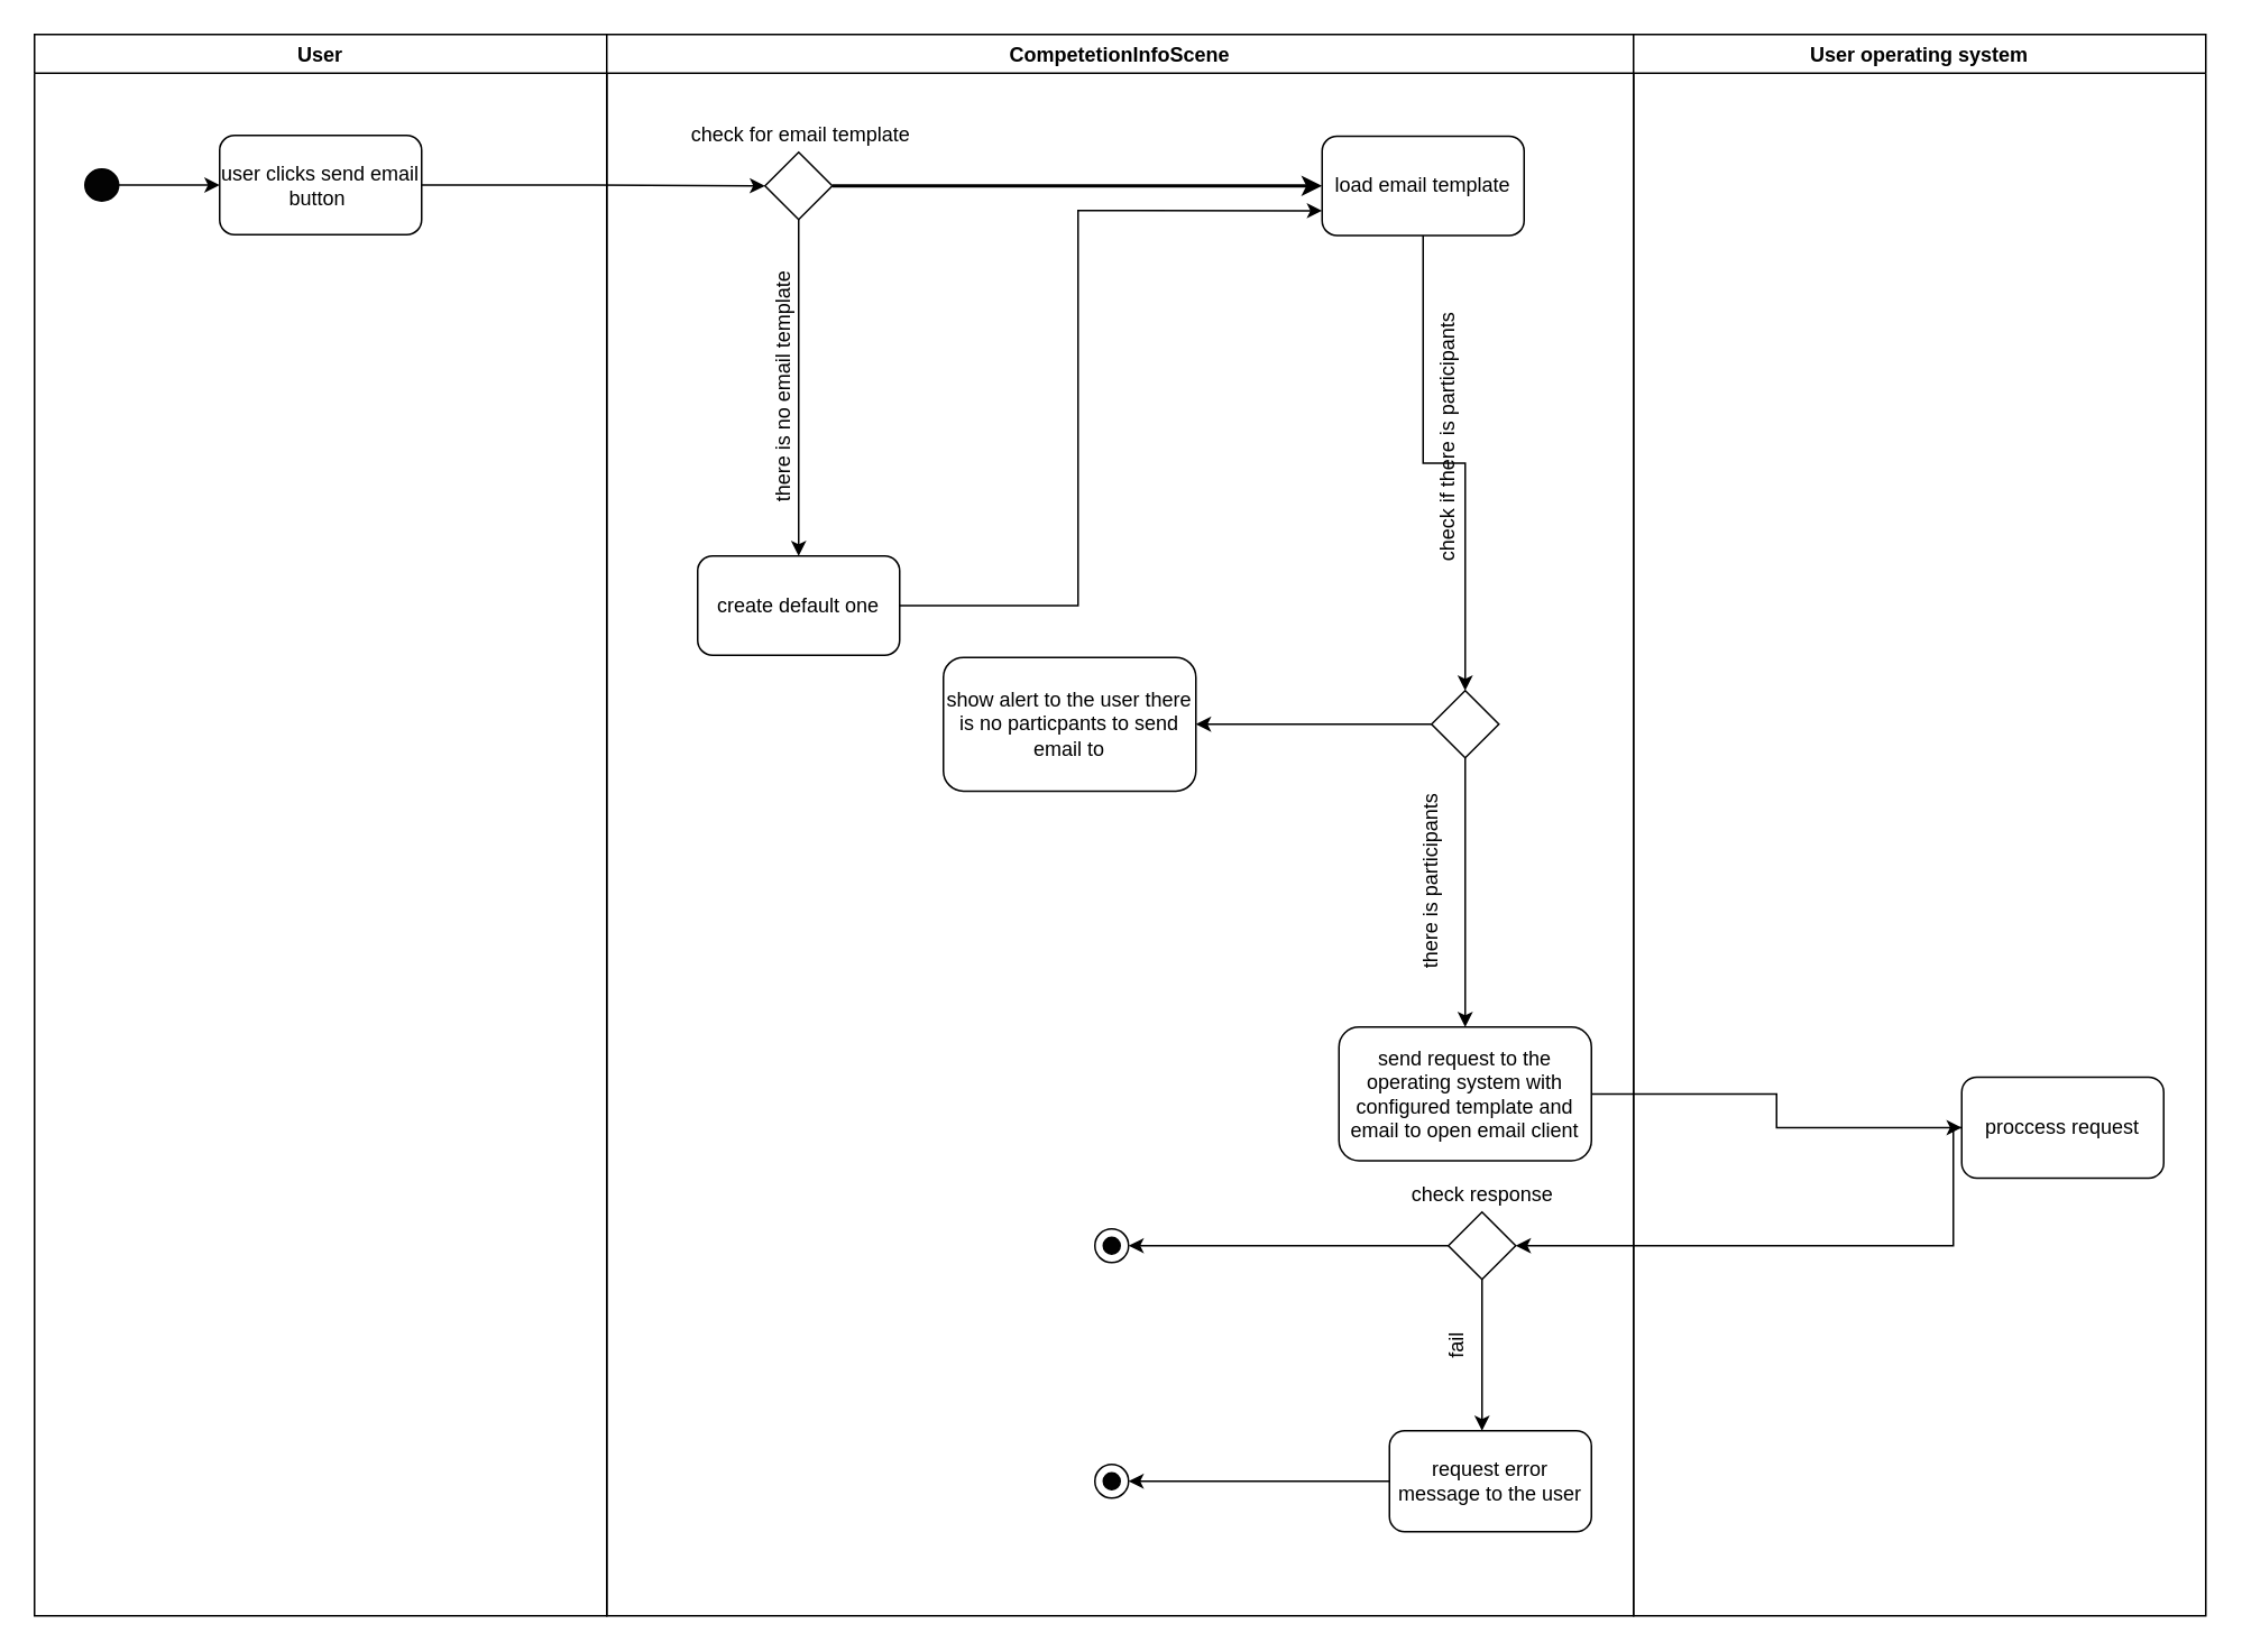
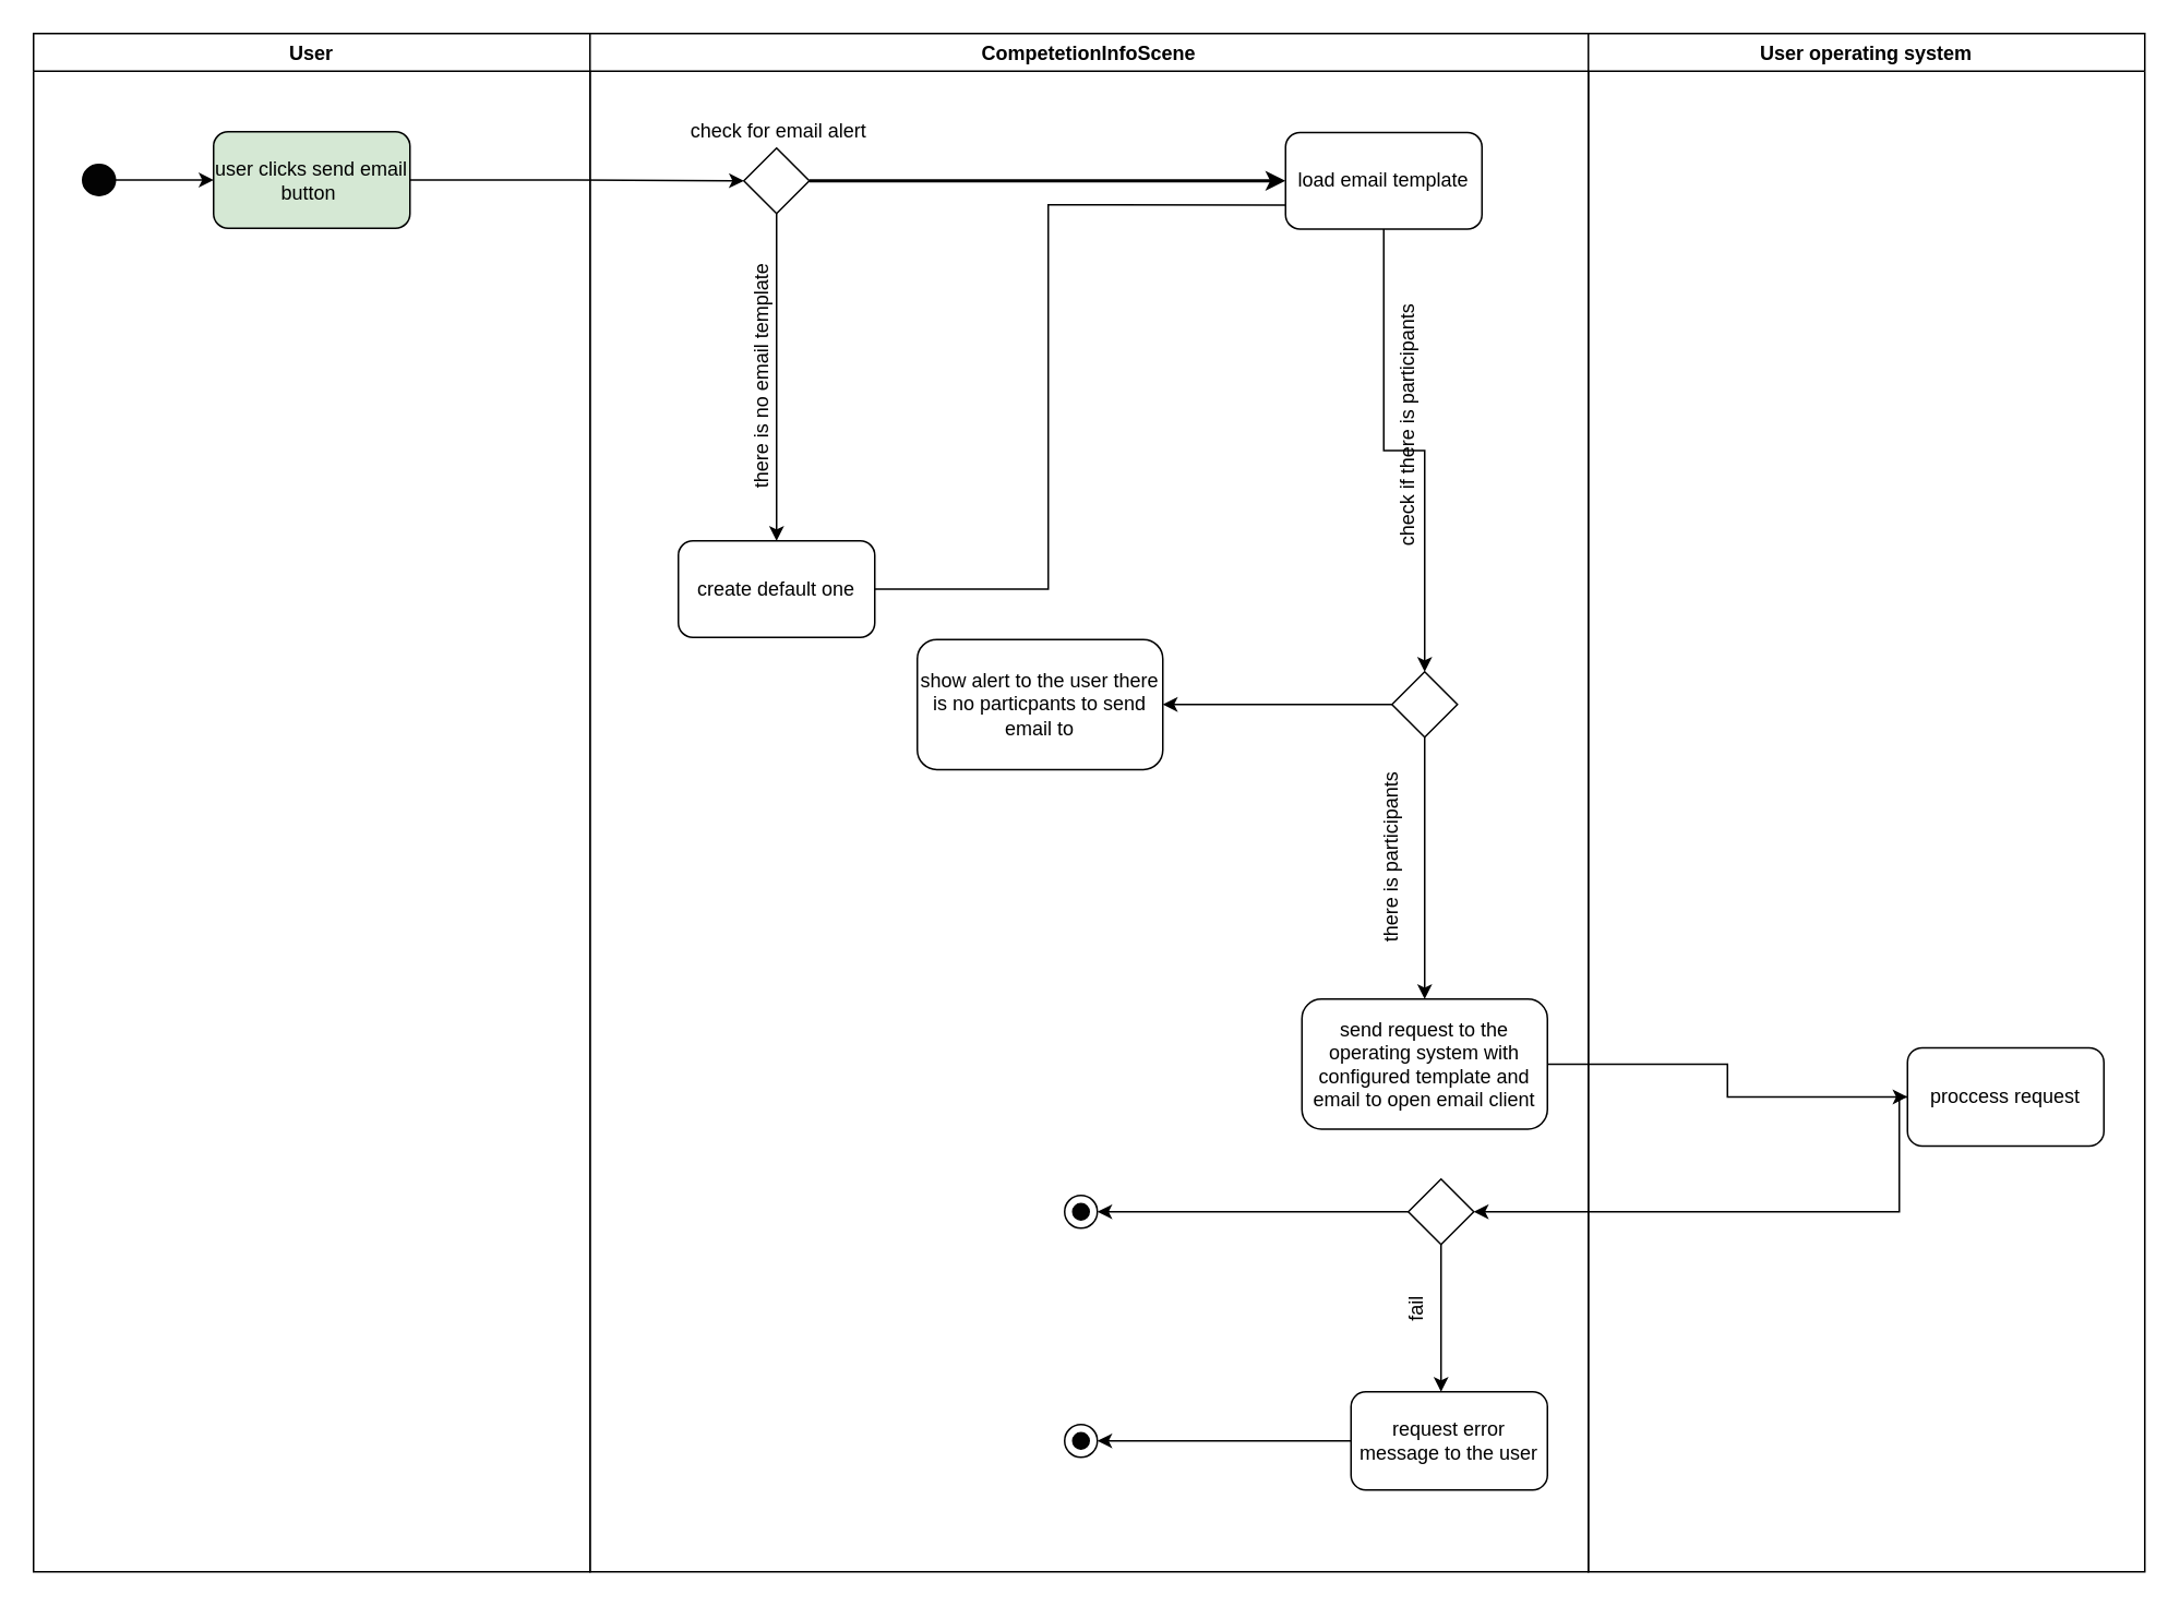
- <mxCell id="10" value="check for email template" style="text;html=1;align=center;verticalAlign=middle;resizable=0;points=[];autosize=1;strokeColor=none;fillColor=none;" vertex="1" parent="6"><mxGeometry x="40" y="50" width="150" height="20" as="geometry" /></mxCell>
+ <mxCell id="10" value="check for email alert" style="text;html=1;align=center;verticalAlign=middle;resizable=0;points=[];autosize=1;strokeColor=none;fillColor=none;" vertex="1" parent="6"><mxGeometry x="40" y="50" width="150" height="20" as="geometry" /></mxCell>
- <mxCell id="3" value="user clicks send email button&amp;nbsp;" style="rounded=1;whiteSpace=wrap;html=1;fontSize=12;" vertex="1" parent="2"><mxGeometry x="110" y="60" width="120" height="59" as="geometry" /></mxCell>
+ <mxCell id="3" value="user clicks send email button&amp;nbsp;" style="rounded=1;whiteSpace=wrap;html=1;fontSize=12;fillColor=#d5e8d4;" vertex="1" parent="2"><mxGeometry x="110" y="60" width="120" height="59" as="geometry" /></mxCell>
- <mxCell id="13" style="edgeStyle=orthogonalEdgeStyle;rounded=0;orthogonalLoop=1;jettySize=auto;html=1;entryX=0;entryY=0.75;entryDx=0;entryDy=0;" edge="1" parent="6" source="14" target="12"><mxGeometry relative="1" as="geometry"><Array as="points"><mxPoint x="280" y="340" /><mxPoint x="280" y="105" /></Array></mxGeometry></mxCell>
+ <mxCell id="13" style="edgeStyle=orthogonalEdgeStyle;rounded=0;orthogonalLoop=1;jettySize=auto;html=1;entryX=0;entryY=0.75;entryDx=0;entryDy=0;endArrow=none;" edge="1" parent="6" source="14" target="12"><mxGeometry relative="1" as="geometry"><Array as="points"><mxPoint x="280" y="340" /><mxPoint x="280" y="105" /></Array></mxGeometry></mxCell>
- <mxCell id="24" value="check response" style="text;html=1;align=center;verticalAlign=middle;resizable=0;points=[];autosize=1;strokeColor=none;fillColor=none;" vertex="1" parent="6"><mxGeometry x="470" y="680" width="100" height="20" as="geometry" /></mxCell>
